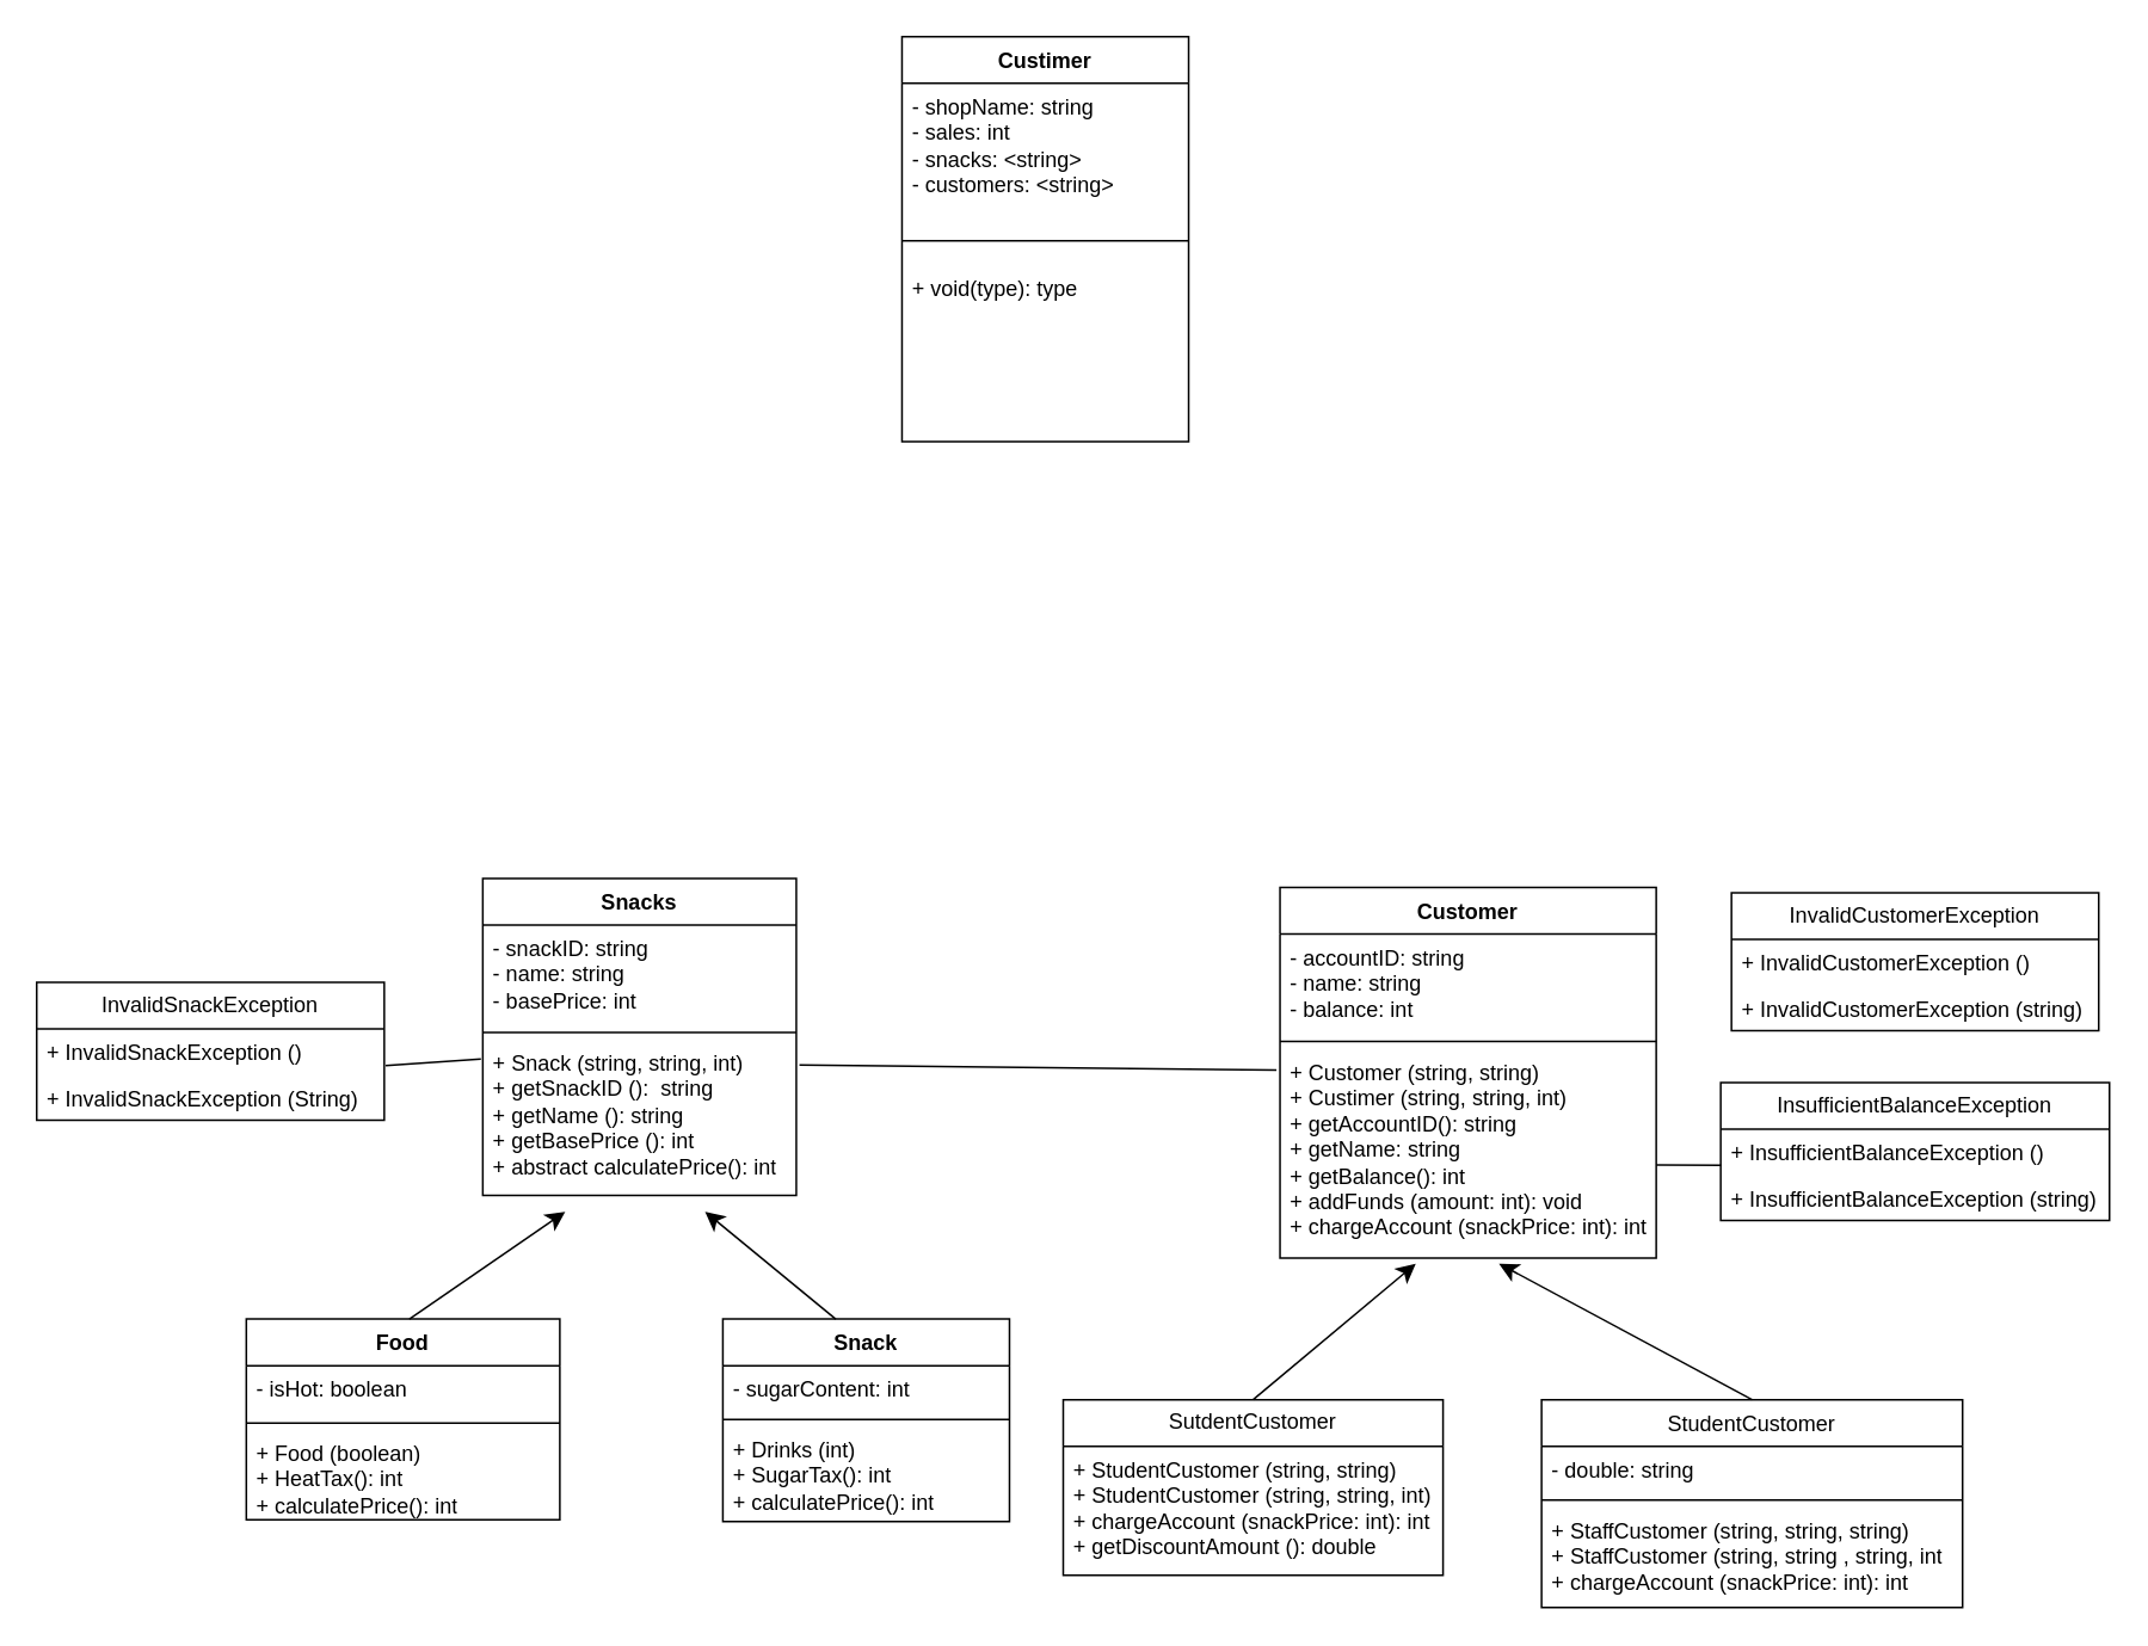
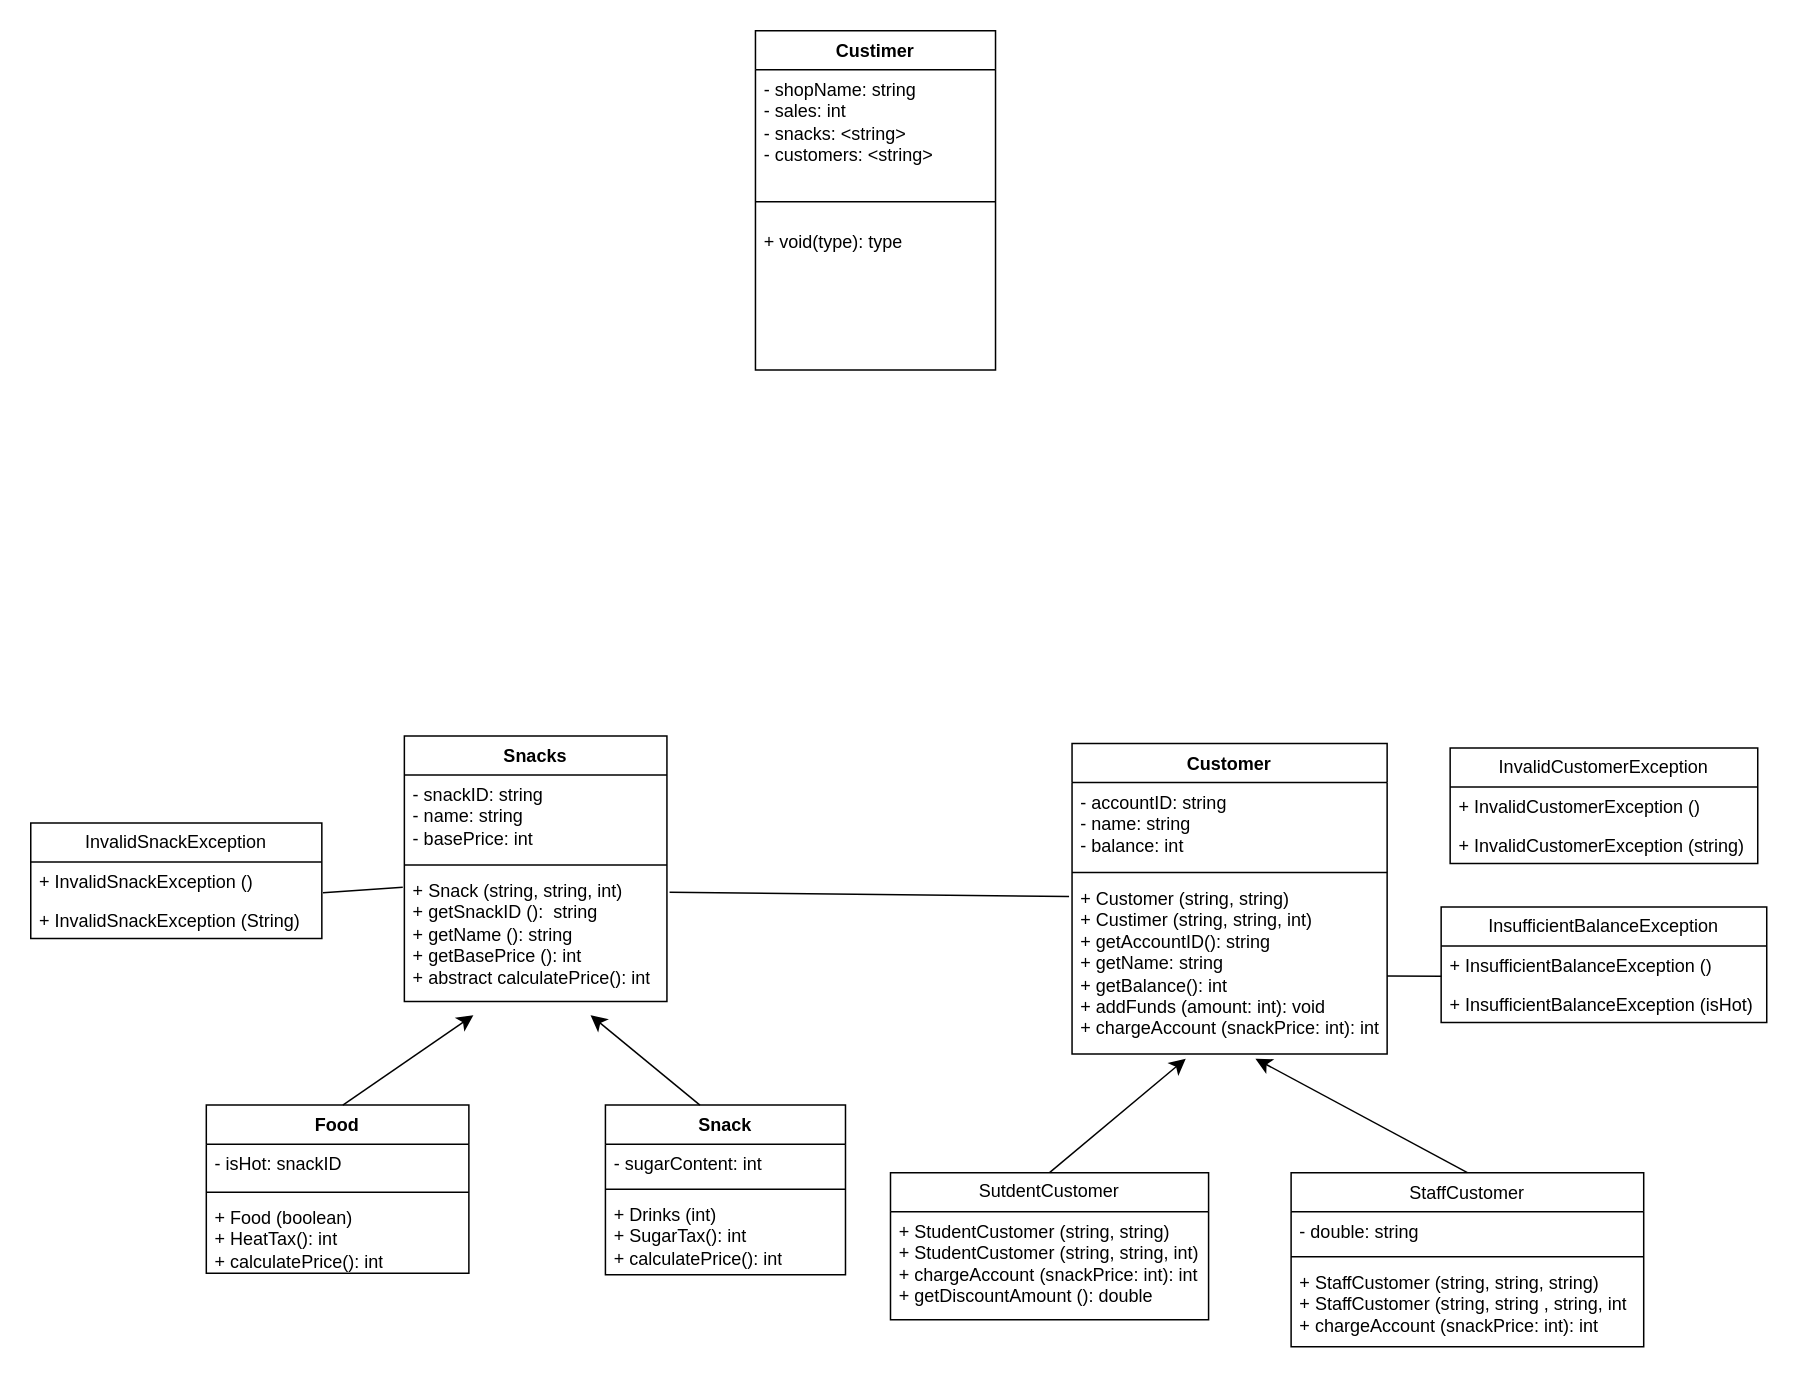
- <mxCell id="39" value="&lt;span style=&quot;text-align: center;&quot;&gt;+ InsufficientBalanceException (string)&lt;/span&gt;" style="text;strokeColor=none;fillColor=none;align=left;verticalAlign=top;spacingLeft=4;spacingRight=4;overflow=hidden;rotatable=0;points=[[0,0.5],[1,0.5]];portConstraint=eastwest;whiteSpace=wrap;html=1;" parent="37" vertex="1"><mxGeometry y="52" width="217" height="25" as="geometry" /></mxCell>
+ <mxCell id="39" value="&lt;span style=&quot;text-align: center;&quot;&gt;+ InsufficientBalanceException (isHot)&lt;/span&gt;" style="text;strokeColor=none;fillColor=none;align=left;verticalAlign=top;spacingLeft=4;spacingRight=4;overflow=hidden;rotatable=0;points=[[0,0.5],[1,0.5]];portConstraint=eastwest;whiteSpace=wrap;html=1;" parent="37" vertex="1"><mxGeometry y="52" width="217" height="25" as="geometry" /></mxCell>
- <mxCell id="7" value="- isHot: boolean" style="text;strokeColor=none;fillColor=none;align=left;verticalAlign=top;spacingLeft=4;spacingRight=4;overflow=hidden;rotatable=0;points=[[0,0.5],[1,0.5]];portConstraint=eastwest;whiteSpace=wrap;html=1;" parent="6" vertex="1"><mxGeometry y="26" width="175" height="28" as="geometry" /></mxCell>
+ <mxCell id="7" value="- isHot: snackID" style="text;strokeColor=none;fillColor=none;align=left;verticalAlign=top;spacingLeft=4;spacingRight=4;overflow=hidden;rotatable=0;points=[[0,0.5],[1,0.5]];portConstraint=eastwest;whiteSpace=wrap;html=1;" parent="6" vertex="1"><mxGeometry y="26" width="175" height="28" as="geometry" /></mxCell>
- <mxCell id="26" value="&lt;span style=&quot;font-weight: 400;&quot;&gt;StudentCustomer&lt;/span&gt;" style="swimlane;fontStyle=1;align=center;verticalAlign=top;childLayout=stackLayout;horizontal=1;startSize=26;horizontalStack=0;resizeParent=1;resizeParentMax=0;resizeLast=0;collapsible=1;marginBottom=0;whiteSpace=wrap;html=1;" parent="1" vertex="1"><mxGeometry x="860" y="781" width="235" height="116" as="geometry" /></mxCell>
+ <mxCell id="26" value="&lt;span style=&quot;font-weight: 400;&quot;&gt;StaffCustomer&lt;/span&gt;" style="swimlane;fontStyle=1;align=center;verticalAlign=top;childLayout=stackLayout;horizontal=1;startSize=26;horizontalStack=0;resizeParent=1;resizeParentMax=0;resizeLast=0;collapsible=1;marginBottom=0;whiteSpace=wrap;html=1;" parent="1" vertex="1"><mxGeometry x="860" y="781" width="235" height="116" as="geometry" /></mxCell>
